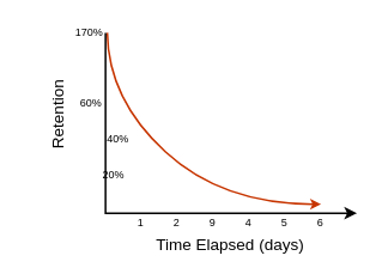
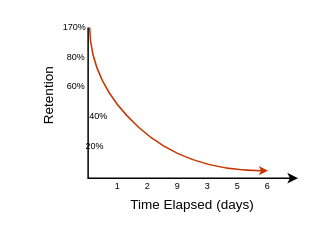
+ <mxCell id="11" value="80%" style="text;html=1;strokeColor=none;fillColor=none;align=center;verticalAlign=middle;whiteSpace=wrap;rounded=0;fontSize=12;" parent="1" vertex="1"><mxGeometry x="86" y="64" width="30" height="24" as="geometry" /></mxCell>
- <mxCell id="16" value="4" style="text;html=1;strokeColor=none;fillColor=none;align=center;verticalAlign=middle;whiteSpace=wrap;rounded=0;fontSize=12;" parent="1" vertex="1"><mxGeometry x="270" y="238" width="13" height="20" as="geometry" /></mxCell>
+ <mxCell id="16" value="3" style="text;html=1;strokeColor=none;fillColor=none;align=center;verticalAlign=middle;whiteSpace=wrap;rounded=0;fontSize=12;" parent="1" vertex="1"><mxGeometry x="270" y="238" width="13" height="20" as="geometry" /></mxCell>
